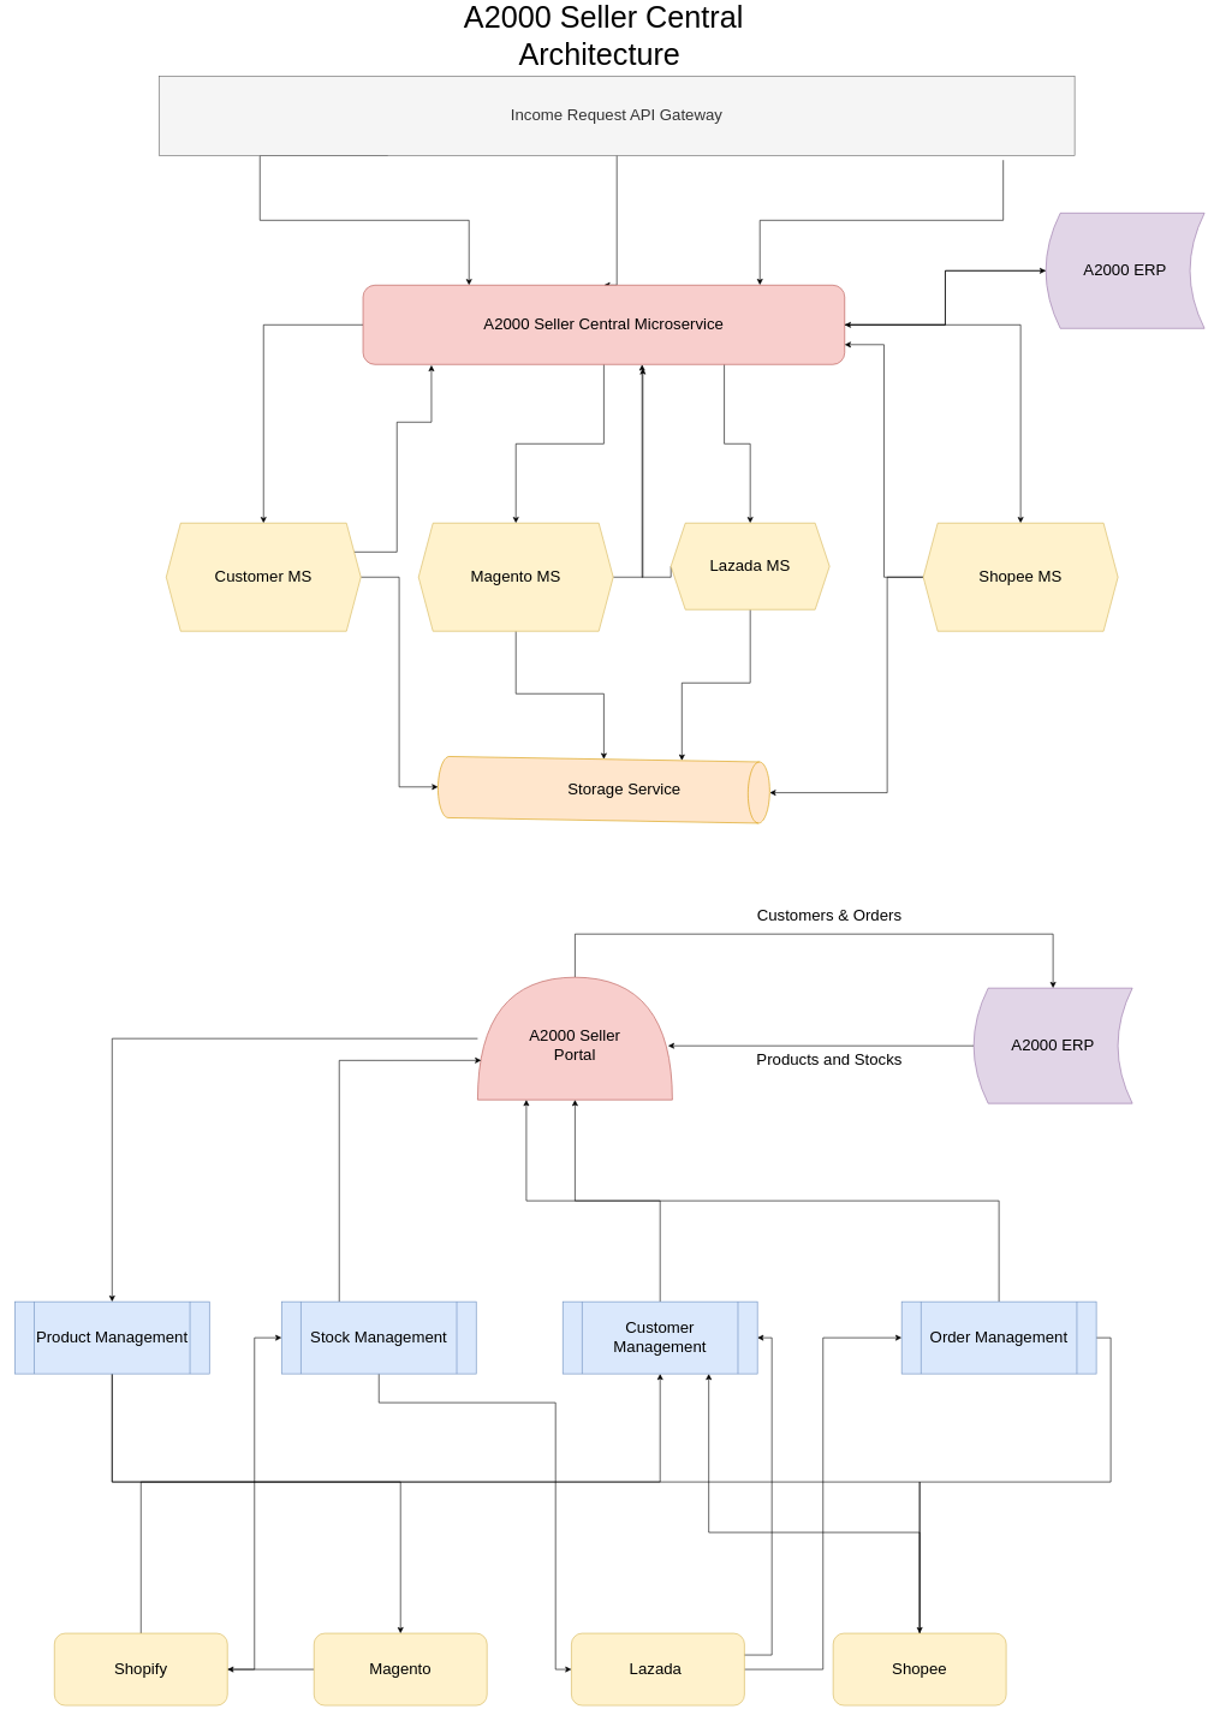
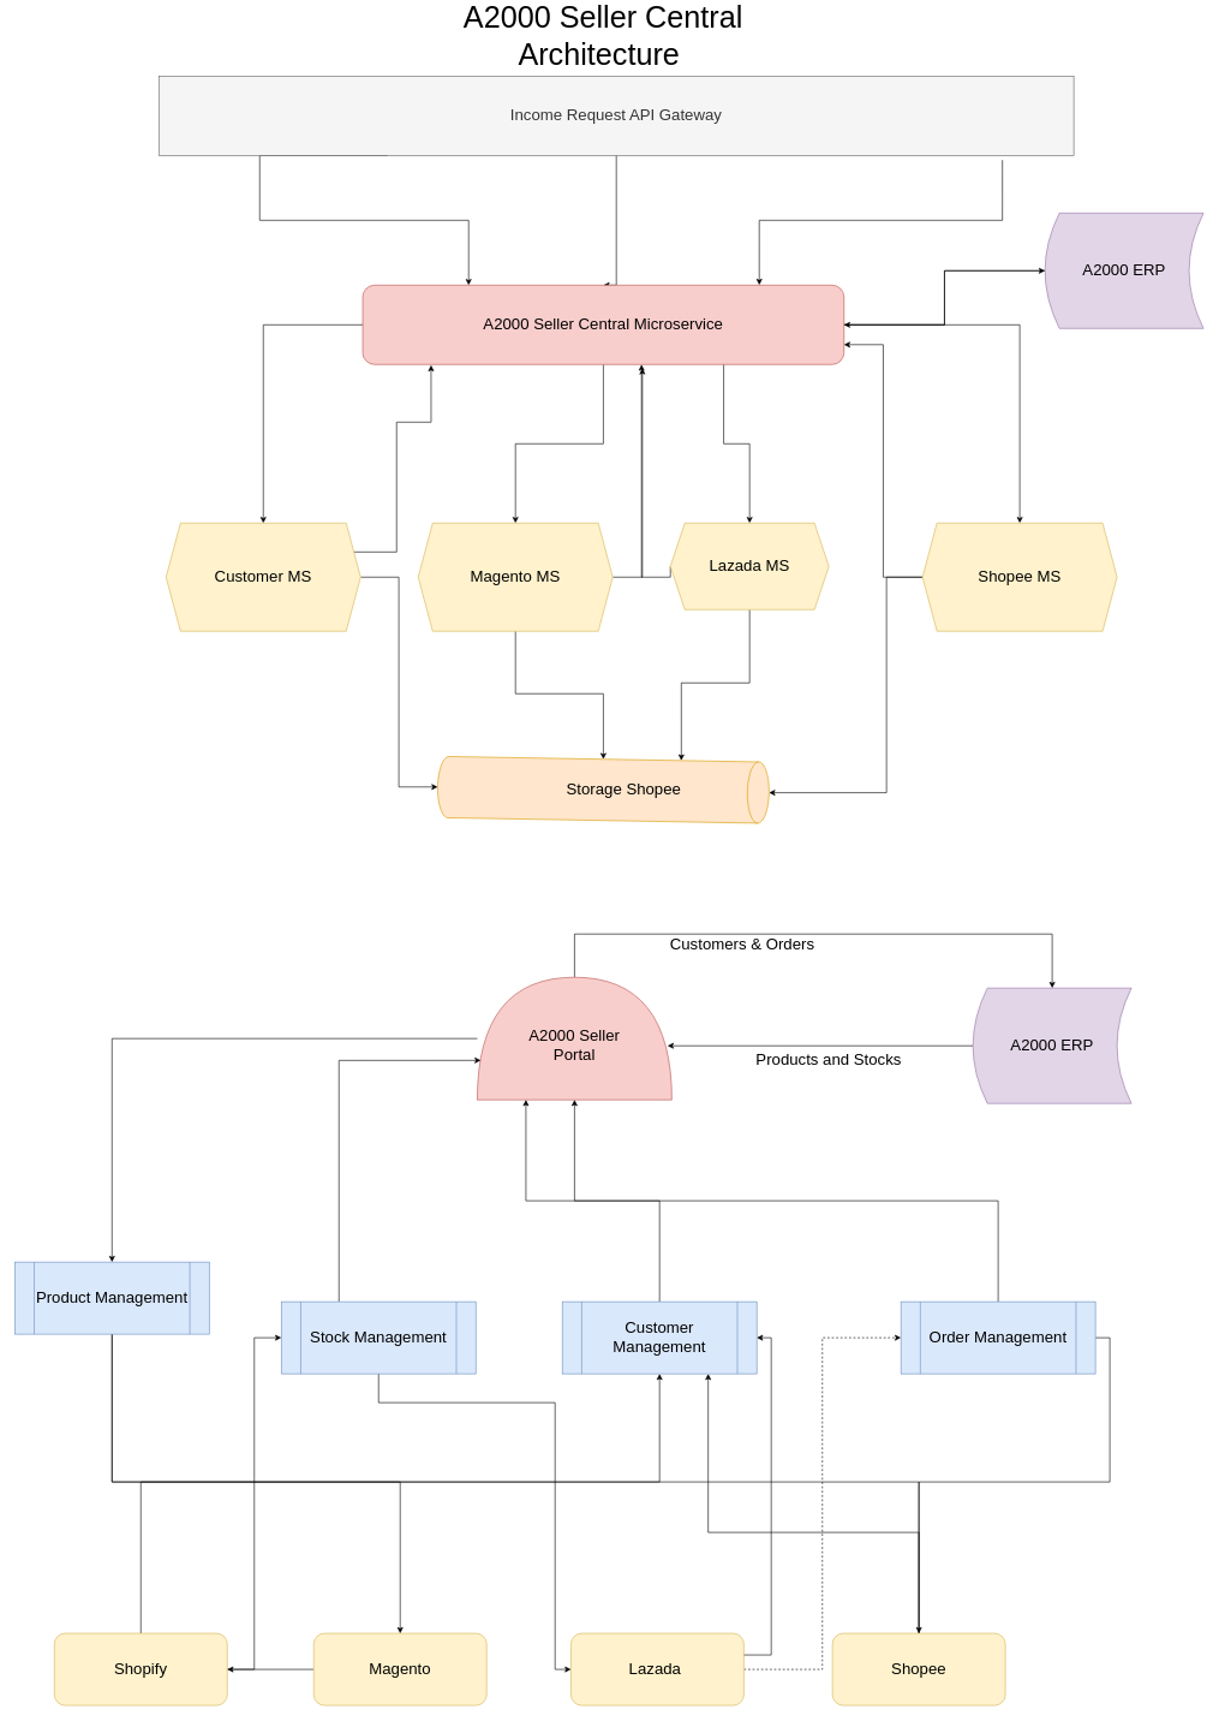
- <mxCell id="54" value="Storage Service" style="text;html=1;strokeColor=none;fillColor=none;align=center;verticalAlign=middle;whiteSpace=wrap;rounded=0;fontSize=22;" vertex="1" parent="1"><mxGeometry x="768.5" y="1065" width="193" height="30" as="geometry" /></mxCell>
+ <mxCell id="54" value="Storage Shopee" style="text;html=1;strokeColor=none;fillColor=none;align=center;verticalAlign=middle;whiteSpace=wrap;rounded=0;fontSize=22;" vertex="1" parent="1"><mxGeometry x="768.5" y="1065" width="193" height="30" as="geometry" /></mxCell>
- <mxCell id="29" value="Customers &amp;amp; Orders" style="text;html=1;strokeColor=none;fillColor=none;align=center;verticalAlign=middle;whiteSpace=wrap;rounded=0;fontSize=22;labelBackgroundColor=none;" vertex="1" parent="1"><mxGeometry x="1020" y="1240" width="260" height="30" as="geometry" /></mxCell>
+ <mxCell id="29" value="Customers &amp;amp; Orders" style="text;html=1;strokeColor=none;fillColor=none;align=center;verticalAlign=middle;whiteSpace=wrap;rounded=0;fontSize=22;labelBackgroundColor=none;" vertex="1" parent="1"><mxGeometry x="900" y="1280" width="260" height="30" as="geometry" /></mxCell>
- <mxCell id="20" value="&lt;font style=&quot;font-size: 22px;&quot;&gt;Product Management&lt;/font&gt;" style="shape=process;whiteSpace=wrap;html=1;backgroundOutline=1;fillColor=#dae8fc;strokeColor=#6c8ebf;labelBackgroundColor=none;" vertex="1" parent="1"><mxGeometry x="20" y="1790" width="270" height="100" as="geometry" /></mxCell>
+ <mxCell id="20" value="&lt;font style=&quot;font-size: 22px;&quot;&gt;Product Management&lt;/font&gt;" style="shape=process;whiteSpace=wrap;html=1;backgroundOutline=1;fillColor=#dae8fc;strokeColor=#6c8ebf;labelBackgroundColor=none;" vertex="1" parent="1"><mxGeometry x="20" y="1735" width="270" height="100" as="geometry" /></mxCell>
- <mxCell id="7" style="edgeStyle=orthogonalEdgeStyle;rounded=0;orthogonalLoop=1;jettySize=auto;html=1;entryX=0;entryY=0.5;entryDx=0;entryDy=0;fontSize=22;labelBackgroundColor=none;" edge="1" parent="1" source="9" target="27"><mxGeometry relative="1" as="geometry" /></mxCell>
+ <mxCell id="7" style="edgeStyle=orthogonalEdgeStyle;rounded=0;orthogonalLoop=1;jettySize=auto;html=1;entryX=0;entryY=0.5;entryDx=0;entryDy=0;fontSize=22;labelBackgroundColor=none;dashed=1;" edge="1" parent="1" source="9" target="27"><mxGeometry relative="1" as="geometry" /></mxCell>
